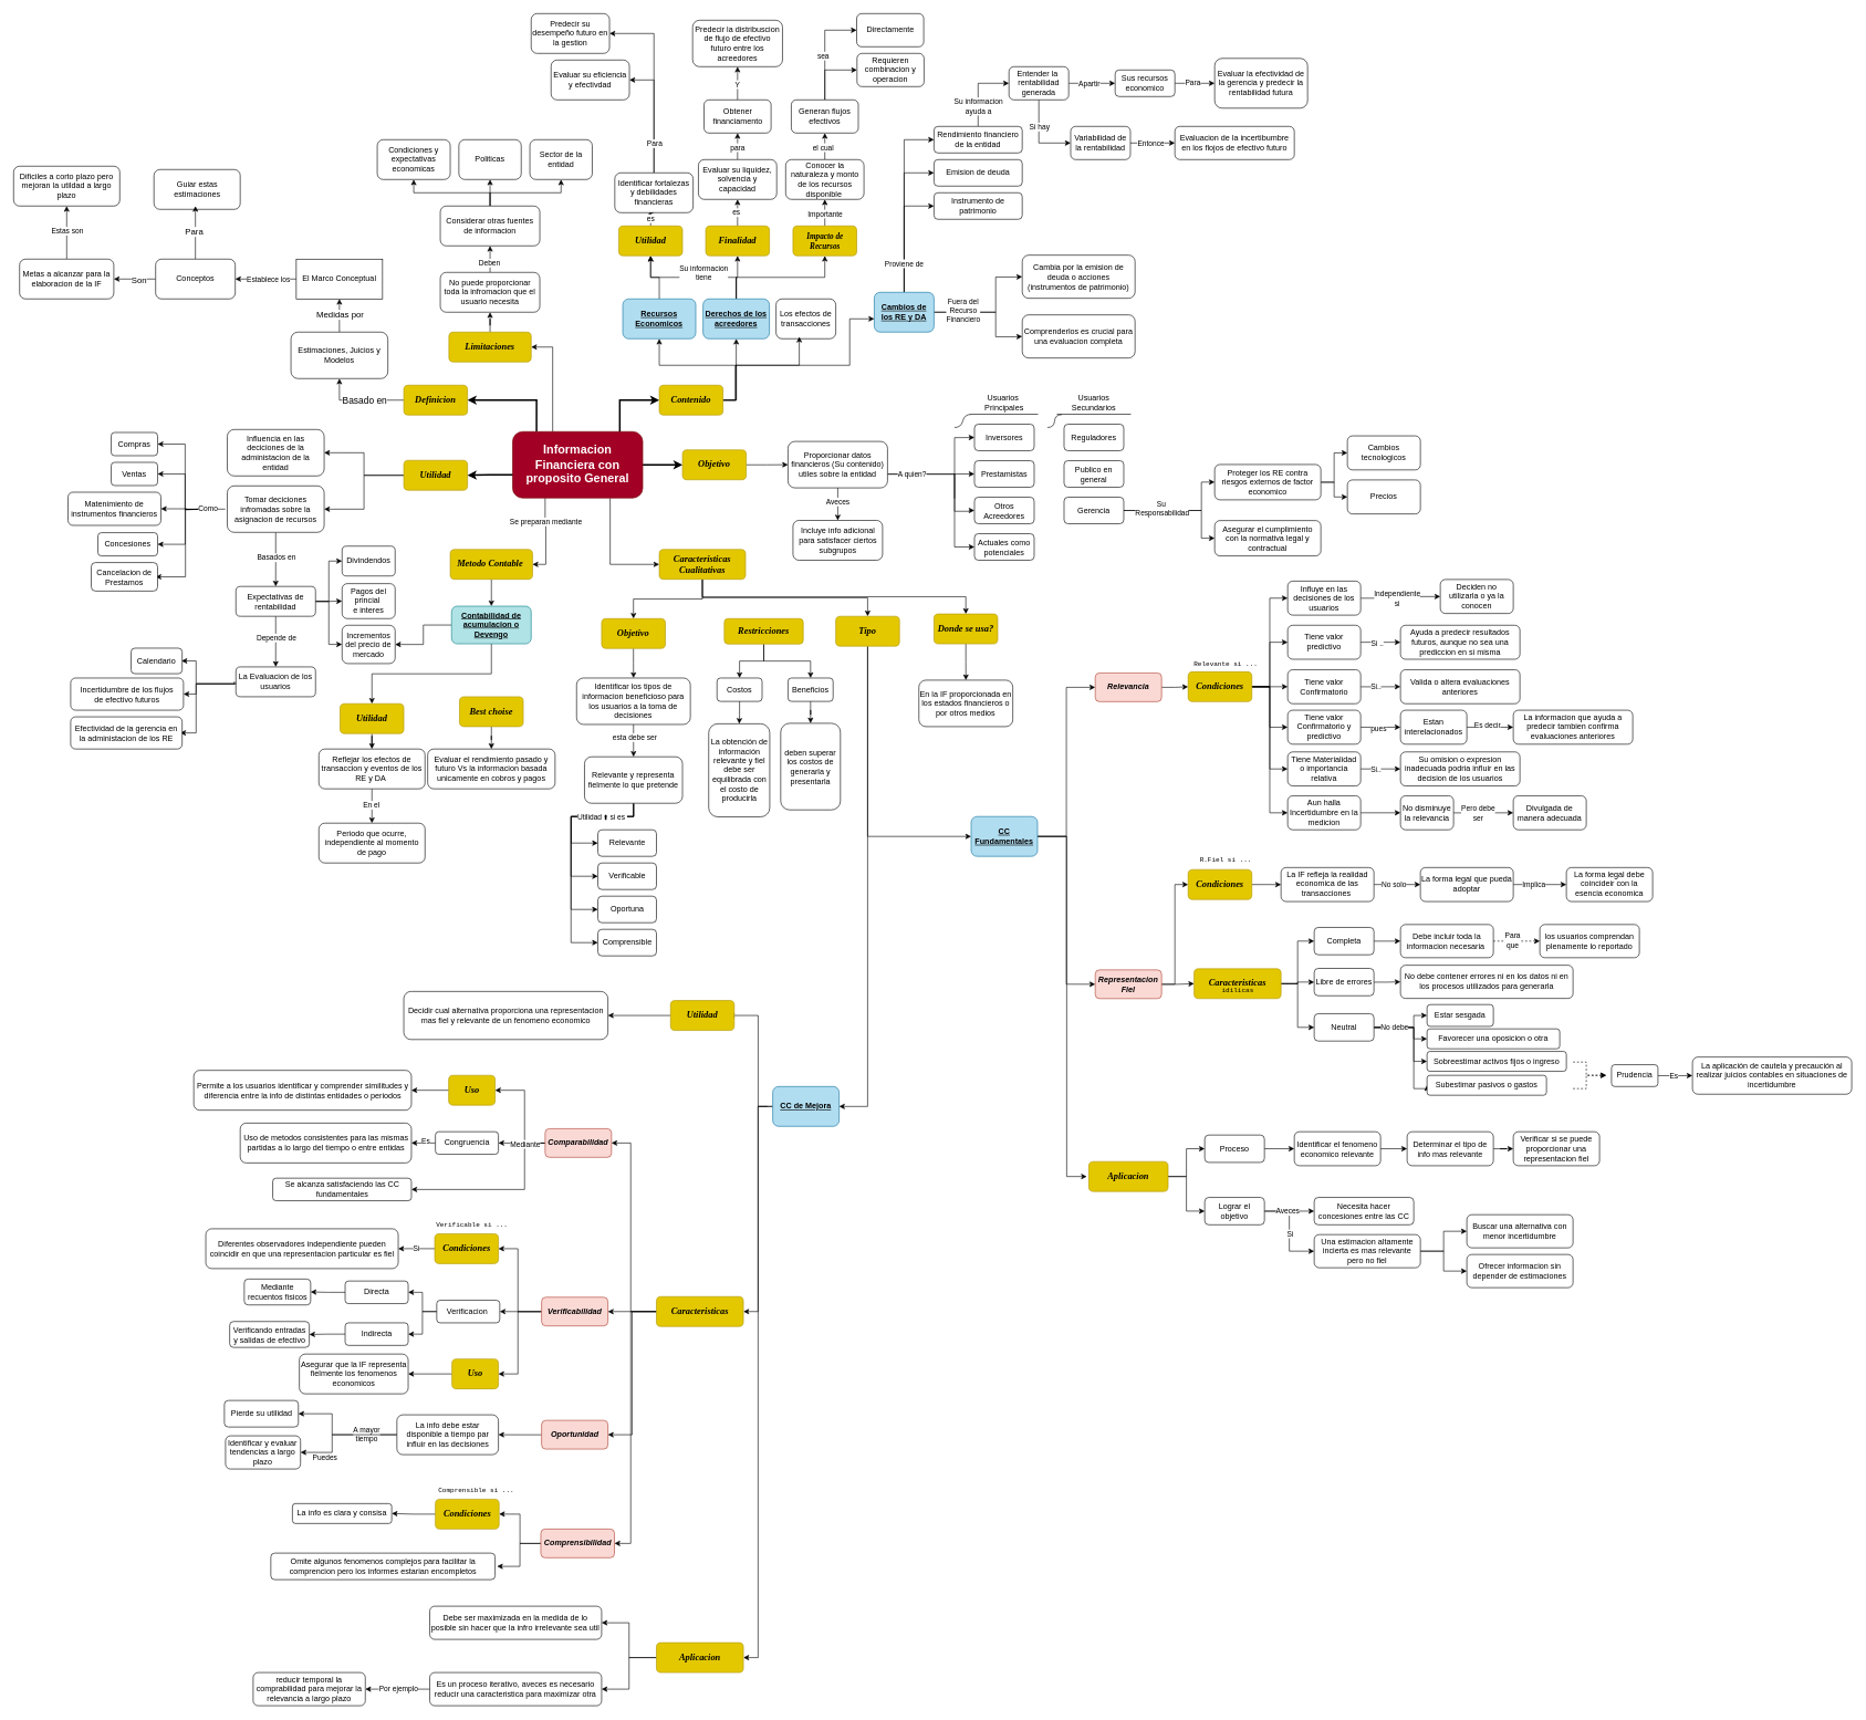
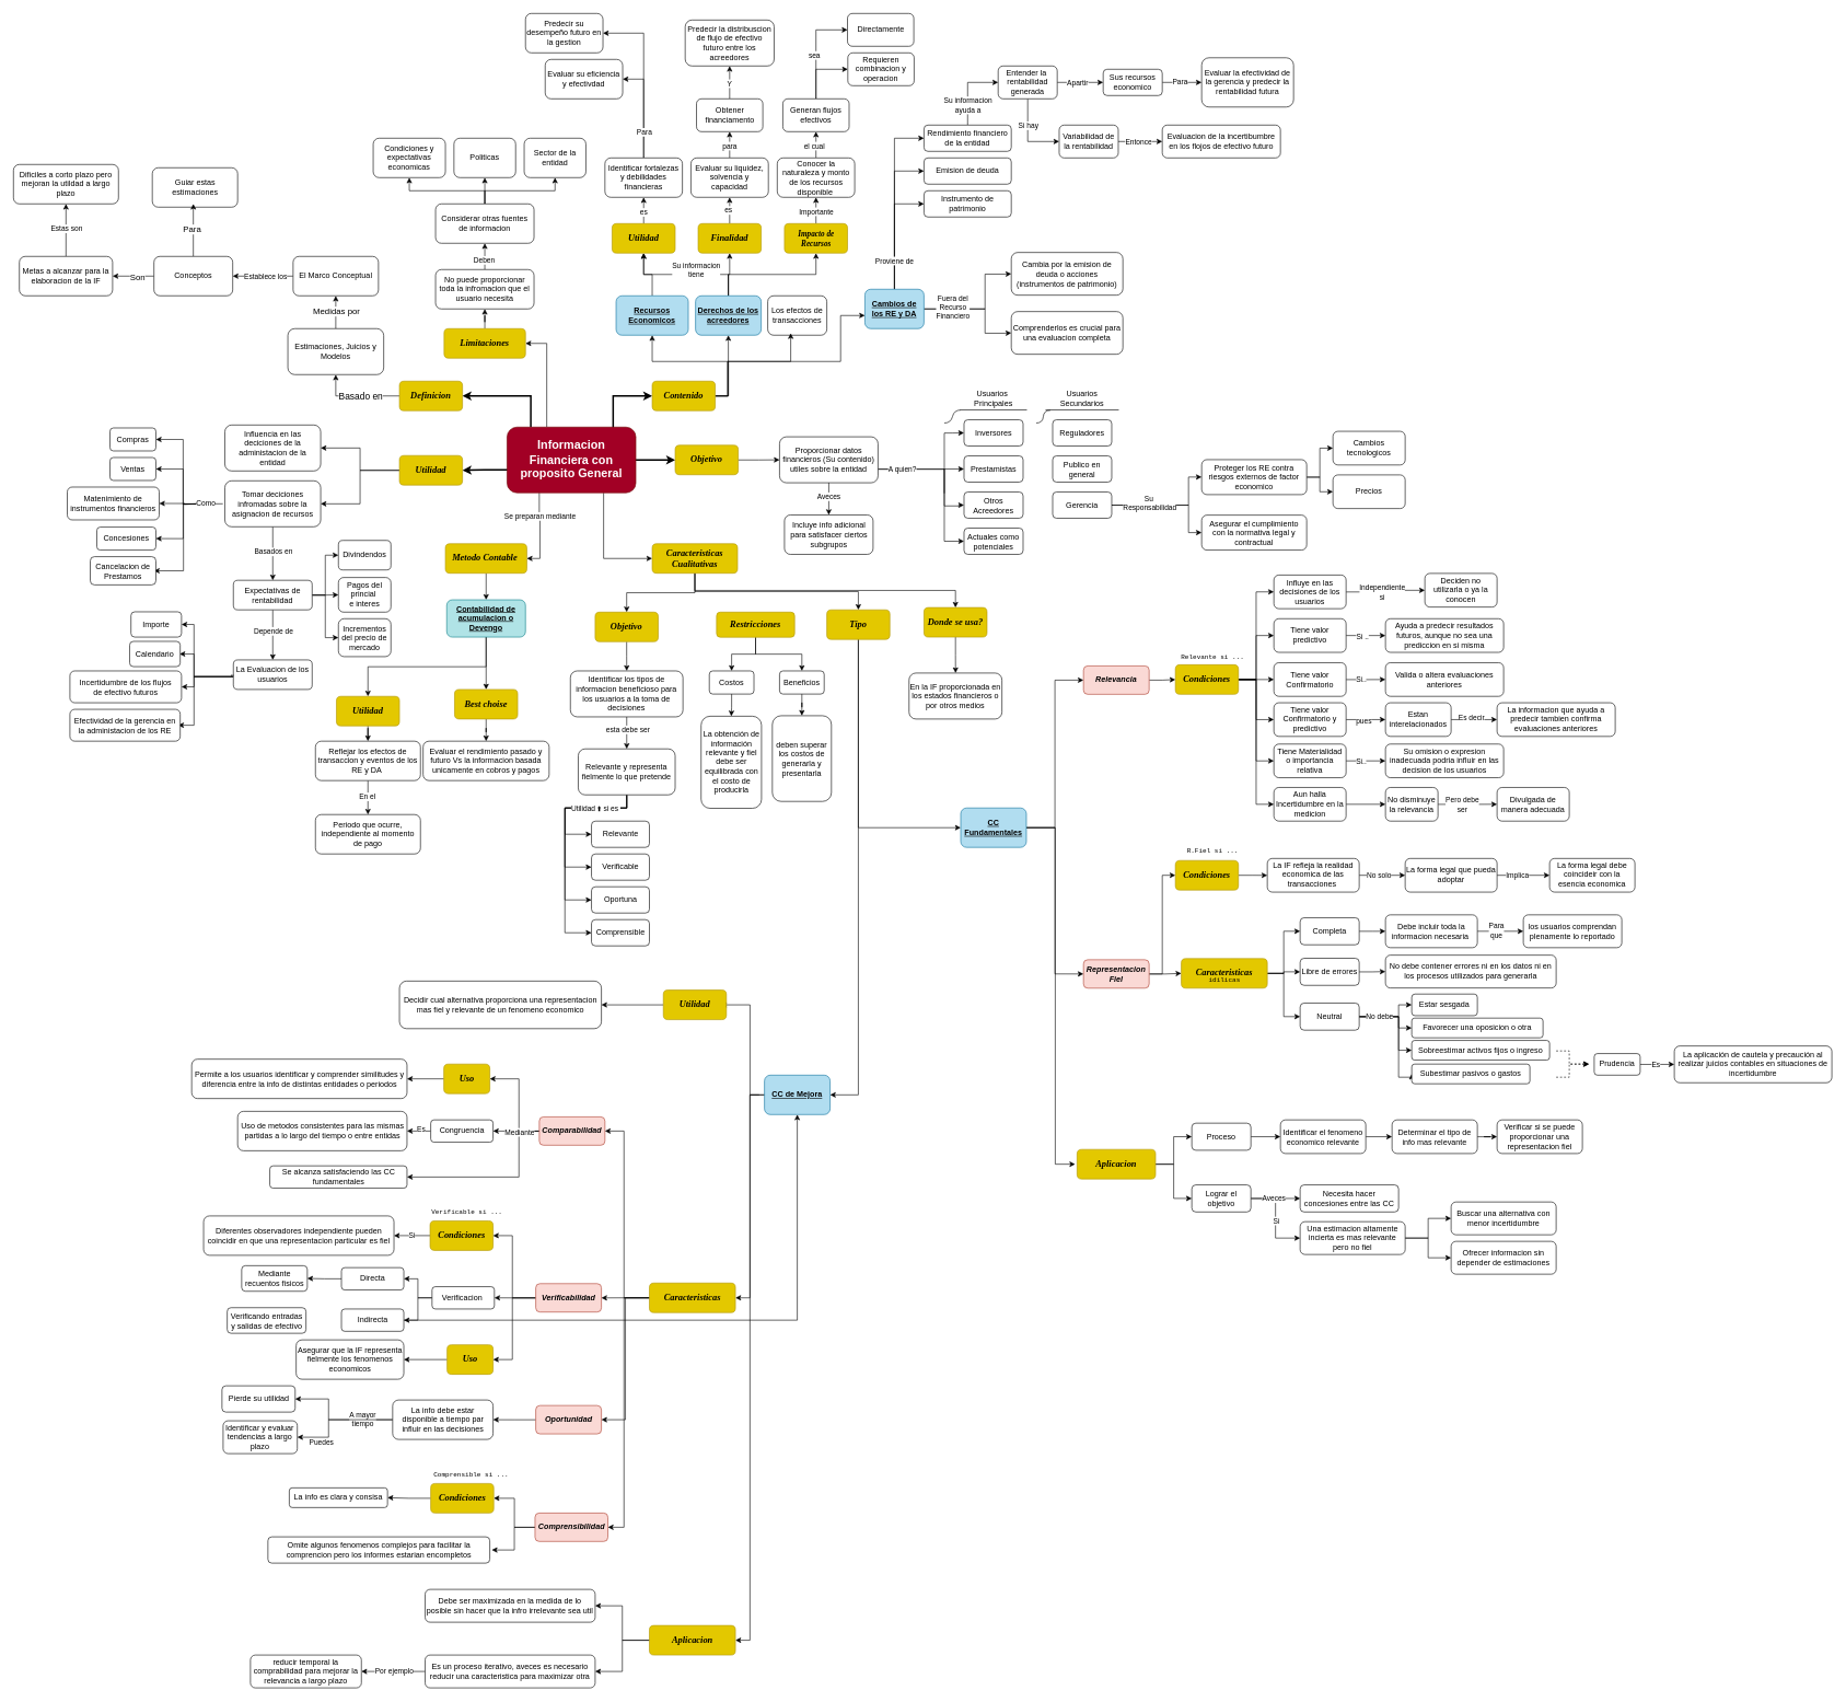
- <mxCell id="135" value="Identificar fortalezas y debilidades financieras" style="whiteSpace=wrap;html=1;rounded=1;" vertex="1" parent="1"><mxGeometry x="926" y="260" width="118" height="60" as="geometry" /></mxCell>
+ <mxCell id="135" value="Identificar fortalezas y debilidades financieras" style="whiteSpace=wrap;html=1;rounded=1;" vertex="1" parent="1"><mxGeometry x="921" y="240" width="118" height="60" as="geometry" /></mxCell>
- <mxCell id="34" value="El Marco Conceptual" style="whiteSpace=wrap;html=1;rounded=0;" vertex="1" parent="1"><mxGeometry x="446" y="390" width="130" height="60" as="geometry" /></mxCell>
+ <mxCell id="34" value="El Marco Conceptual" style="whiteSpace=wrap;html=1;rounded=1;" vertex="1" parent="1"><mxGeometry x="446" y="390" width="130" height="60" as="geometry" /></mxCell>
+ <mxCell id="88" value="Importe" style="rounded=1;whiteSpace=wrap;html=1;" vertex="1" parent="1"><mxGeometry x="199" y="931.25" width="77" height="38.5" as="geometry" /></mxCell>
+ <mxCell id="83" style="edgeStyle=orthogonalEdgeStyle;rounded=0;orthogonalLoop=1;jettySize=auto;html=1;entryX=1;entryY=0.5;entryDx=0;entryDy=0;exitX=0;exitY=0.5;exitDx=0;exitDy=0;" edge="1" parent="1" source="87" target="88"><mxGeometry relative="1" as="geometry"><mxPoint x="346" y="995.592" as="sourcePoint" /><Array as="points"><mxPoint x="355" y="1030" /><mxPoint x="295" y="1030" /><mxPoint x="295" y="951" /></Array></mxGeometry></mxCell>
- <mxCell id="109" style="edgeStyle=orthogonalEdgeStyle;rounded=0;orthogonalLoop=1;jettySize=auto;html=1;" edge="1" parent="1" source="110" target="82"><mxGeometry relative="1" as="geometry" /></mxCell>
+ <mxCell id="109" style="edgeStyle=orthogonalEdgeStyle;rounded=0;orthogonalLoop=1;jettySize=auto;html=1;" edge="1" parent="1" source="110" target="182"><mxGeometry relative="1" as="geometry" /></mxCell>
- <mxCell id="289" style="edgeStyle=orthogonalEdgeStyle;rounded=0;orthogonalLoop=1;jettySize=auto;html=1;entryX=0;entryY=0.5;entryDx=0;entryDy=0;dashed=1;" edge="1" parent="1" source="291" target="292"><mxGeometry relative="1" as="geometry" /></mxCell>
+ <mxCell id="289" style="edgeStyle=orthogonalEdgeStyle;rounded=0;orthogonalLoop=1;jettySize=auto;html=1;entryX=0;entryY=0.5;entryDx=0;entryDy=0;" edge="1" parent="1" source="291" target="292"><mxGeometry relative="1" as="geometry" /></mxCell>
- <mxCell id="364" style="edgeStyle=orthogonalEdgeStyle;rounded=0;orthogonalLoop=1;jettySize=auto;html=1;" edge="1" parent="1" source="365" target="367"><mxGeometry relative="1" as="geometry" /></mxCell>
+ <mxCell id="364" style="edgeStyle=orthogonalEdgeStyle;rounded=0;orthogonalLoop=1;jettySize=auto;html=1;" edge="1" parent="1" source="365" target="330"><mxGeometry relative="1" as="geometry" /></mxCell>
